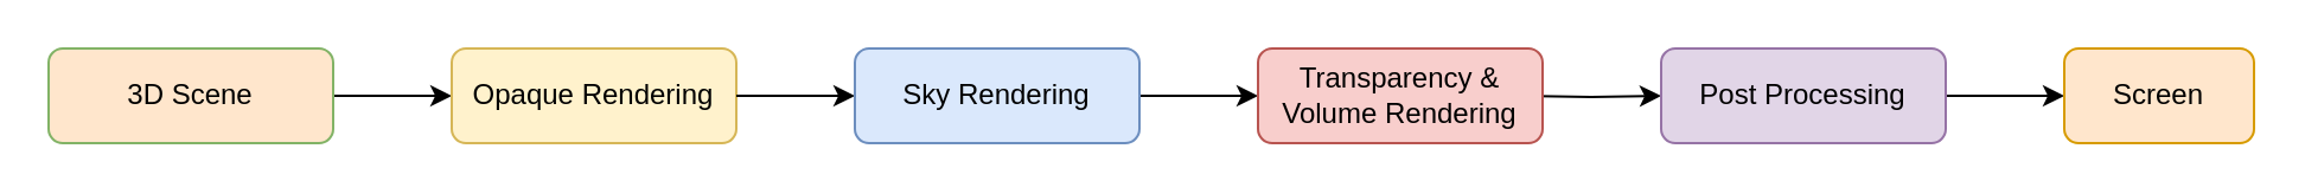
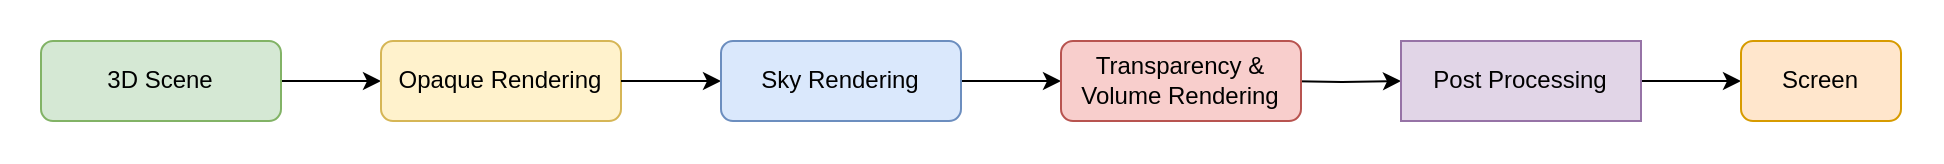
- <mxCell id="3" value="3D Scene" style="rounded=1;whiteSpace=wrap;html=1;fillColor=#ffe6cc;strokeColor=#82b366;" vertex="1" parent="1"><mxGeometry x="20" y="20" width="120" height="40" as="geometry" /></mxCell>
+ <mxCell id="3" value="3D Scene" style="rounded=1;whiteSpace=wrap;html=1;fillColor=#d5e8d4;strokeColor=#82b366;" vertex="1" parent="1"><mxGeometry x="20" y="20" width="120" height="40" as="geometry" /></mxCell>
- <mxCell id="9" value="Post Processing" style="rounded=1;whiteSpace=wrap;html=1;fillColor=#e1d5e7;strokeColor=#9673a6;" vertex="1" parent="1"><mxGeometry x="700" y="20" width="120" height="40" as="geometry" /></mxCell>
+ <mxCell id="9" value="Post Processing" style="whiteSpace=wrap;html=1;fillColor=#e1d5e7;strokeColor=#9673a6;rounded=0;" vertex="1" parent="1"><mxGeometry x="700" y="20" width="120" height="40" as="geometry" /></mxCell>
